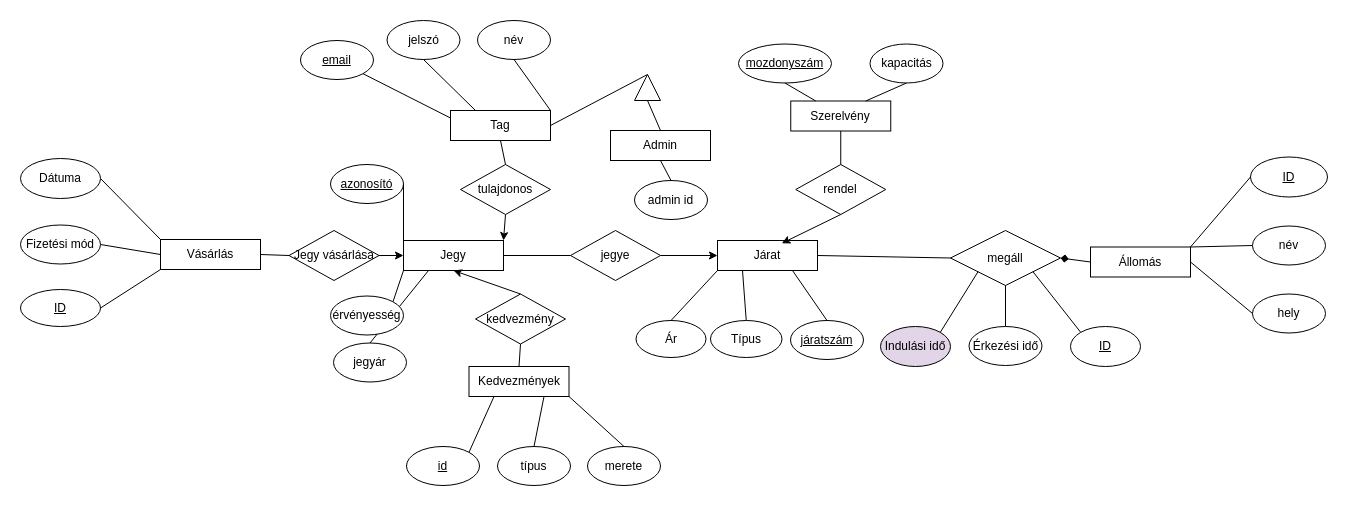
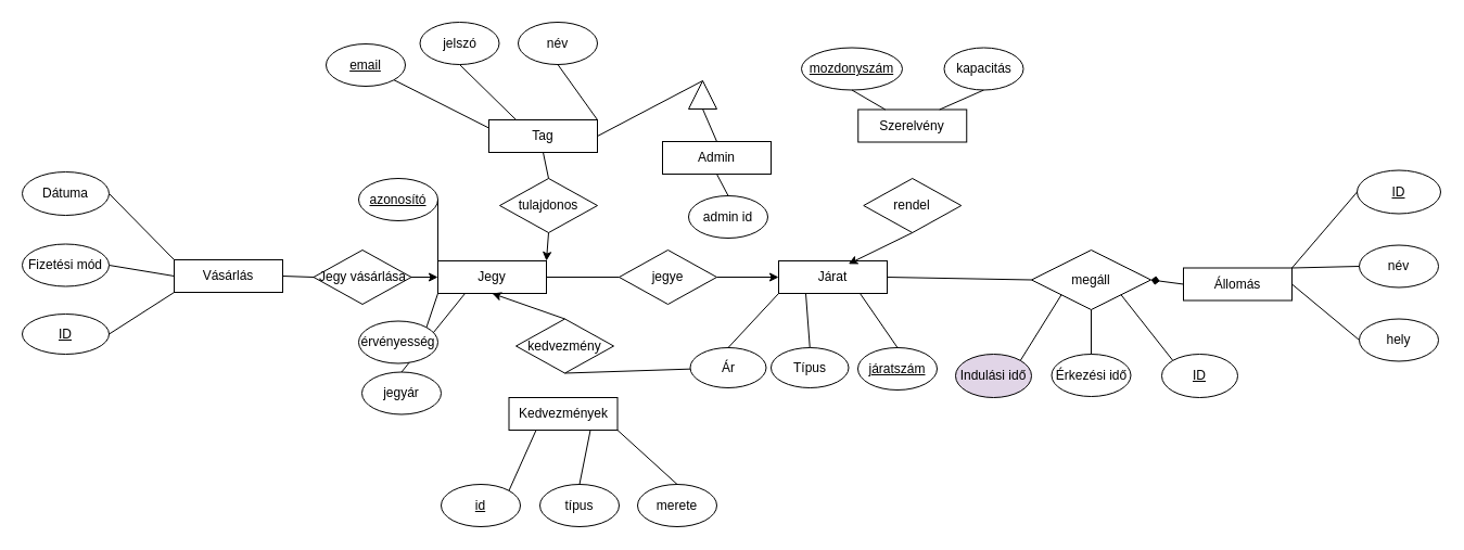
- <mxCell id="50" value="" style="endArrow=none;html=1;rounded=0;strokeColor=default;align=center;verticalAlign=middle;fontFamily=Helvetica;fontSize=12;fontColor=default;fillColor=default;exitX=0.5;exitY=1;exitDx=0;exitDy=0;entryX=0.5;entryY=0;entryDx=0;entryDy=0;" parent="1" source="33" target="46" edge="1"><mxGeometry width="50" height="50" relative="1" as="geometry"><mxPoint x="550" y="105" as="sourcePoint" /><mxPoint x="554" y="180" as="targetPoint" /></mxGeometry></mxCell>
- <mxCell id="44" value="" style="endArrow=none;html=1;rounded=0;entryX=0.5;entryY=0;entryDx=0;entryDy=0;strokeColor=default;align=center;verticalAlign=middle;fontFamily=Helvetica;fontSize=12;fontColor=default;fillColor=default;endFill=0;exitX=0.5;exitY=1;exitDx=0;exitDy=0;" parent="1" source="43" target="36" edge="1"><mxGeometry width="50" height="50" relative="1" as="geometry"><mxPoint x="550" y="310" as="sourcePoint" /><mxPoint x="679" y="410" as="targetPoint" /></mxGeometry></mxCell>
+ <mxCell id="44" value="" style="endArrow=none;html=1;rounded=0;strokeColor=default;align=center;verticalAlign=middle;fontFamily=Helvetica;fontSize=12;fontColor=default;fillColor=default;endFill=0;exitX=0.5;exitY=1;exitDx=0;exitDy=0;" parent="1" source="43" target="78" edge="1"><mxGeometry width="50" height="50" relative="1" as="geometry"><mxPoint x="550" y="310" as="sourcePoint" /><mxPoint x="679" y="410" as="targetPoint" /></mxGeometry></mxCell>
